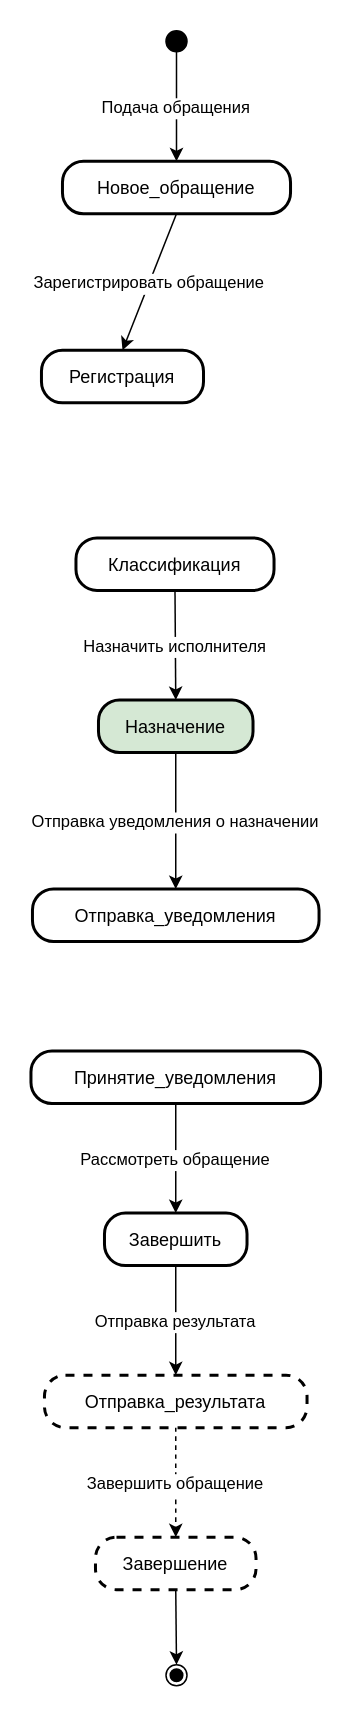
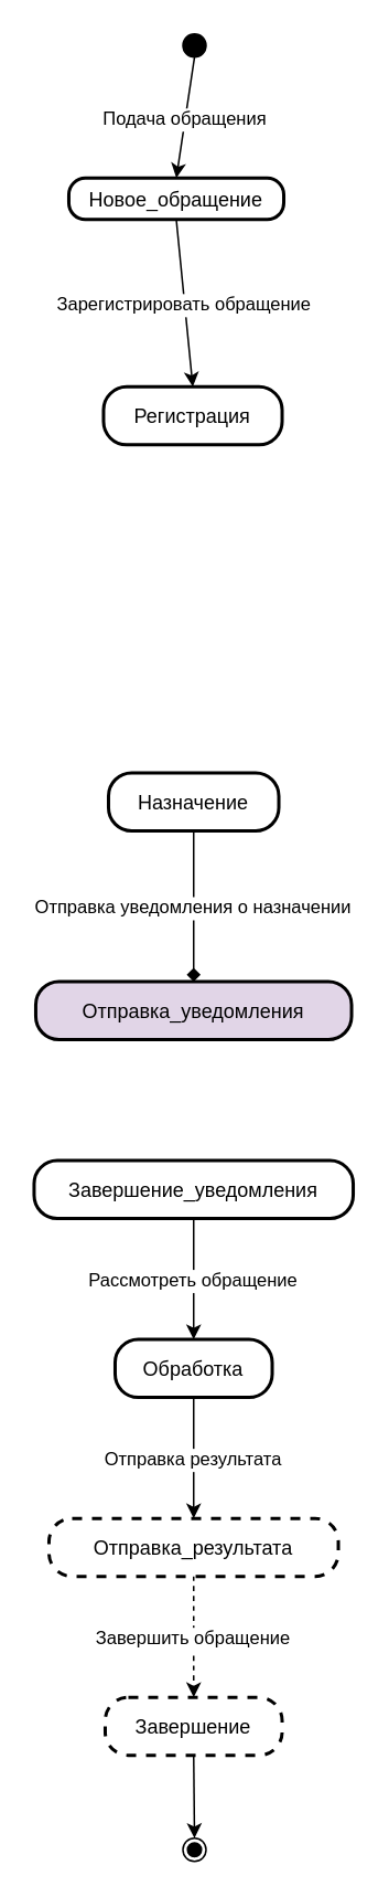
- <mxCell id="3" value="Новое_обращение" style="rounded=1;arcSize=40;strokeWidth=2" vertex="1" parent="1"><mxGeometry x="41" y="107" width="152" height="35" as="geometry" /></mxCell>
+ <mxCell id="3" value="Новое_обращение" style="rounded=1;arcSize=40;strokeWidth=2" vertex="1" parent="1"><mxGeometry x="41" y="107" width="130" height="25" as="geometry" /></mxCell>
- <mxCell id="4" value="Регистрация" style="rounded=1;arcSize=40;strokeWidth=2" vertex="1" parent="1"><mxGeometry x="27" y="233" width="108" height="35" as="geometry" /></mxCell>
+ <mxCell id="4" value="Регистрация" style="rounded=1;arcSize=40;strokeWidth=2" vertex="1" parent="1"><mxGeometry x="62" y="233" width="108" height="35" as="geometry" /></mxCell>
- <mxCell id="5" value="Классификация" style="rounded=1;arcSize=40;strokeWidth=2" vertex="1" parent="1"><mxGeometry x="50" y="358" width="132" height="35" as="geometry" /></mxCell>
- <mxCell id="15" value="Назначить исполнителя" style="curved=1;startArrow=none;;exitX=0.5;exitY=1.01;entryX=0.5;entryY=0.01;rounded=0;" edge="1" parent="1" source="5" target="6"><mxGeometry relative="1" as="geometry"><Array as="points" /></mxGeometry></mxCell>
- <mxCell id="6" value="Назначение" style="rounded=1;arcSize=40;strokeWidth=2;fillColor=#d5e8d4;" vertex="1" parent="1"><mxGeometry x="65" y="466" width="103" height="35" as="geometry" /></mxCell>
+ <mxCell id="6" value="Назначение" style="rounded=1;arcSize=40;strokeWidth=2" vertex="1" parent="1"><mxGeometry x="65" y="466" width="103" height="35" as="geometry" /></mxCell>
- <mxCell id="16" value="Отправка уведомления о назначении" style="curved=1;startArrow=none;;exitX=0.5;exitY=1.01;entryX=0.5;entryY=-0.01;rounded=0;" edge="1" parent="1" source="6" target="7"><mxGeometry relative="1" as="geometry"><Array as="points" /></mxGeometry></mxCell>
+ <mxCell id="16" value="Отправка уведомления о назначении" style="curved=1;startArrow=none;exitX=0.5;exitY=1.01;entryX=0.5;entryY=-0.01;rounded=0;endArrow=diamond;" edge="1" parent="1" source="6" target="7"><mxGeometry relative="1" as="geometry"><Array as="points" /></mxGeometry></mxCell>
- <mxCell id="7" value="Отправка_уведомления" style="rounded=1;arcSize=40;strokeWidth=2" vertex="1" parent="1"><mxGeometry x="21" y="592" width="191" height="35" as="geometry" /></mxCell>
+ <mxCell id="7" value="Отправка_уведомления" style="rounded=1;arcSize=40;strokeWidth=2;fillColor=#e1d5e7;" vertex="1" parent="1"><mxGeometry x="21" y="592" width="191" height="35" as="geometry" /></mxCell>
- <mxCell id="8" value="Принятие_уведомления" style="rounded=1;arcSize=40;strokeWidth=2" vertex="1" parent="1"><mxGeometry x="20" y="700" width="193" height="35" as="geometry" /></mxCell>
+ <mxCell id="8" value="Завершение_уведомления" style="rounded=1;arcSize=40;strokeWidth=2" vertex="1" parent="1"><mxGeometry x="20" y="700" width="193" height="35" as="geometry" /></mxCell>
- <mxCell id="9" value="Завершить" style="rounded=1;arcSize=40;strokeWidth=2" vertex="1" parent="1"><mxGeometry x="69" y="808" width="95" height="35" as="geometry" /></mxCell>
+ <mxCell id="9" value="Обработка" style="rounded=1;arcSize=40;strokeWidth=2" vertex="1" parent="1"><mxGeometry x="69" y="808" width="95" height="35" as="geometry" /></mxCell>
